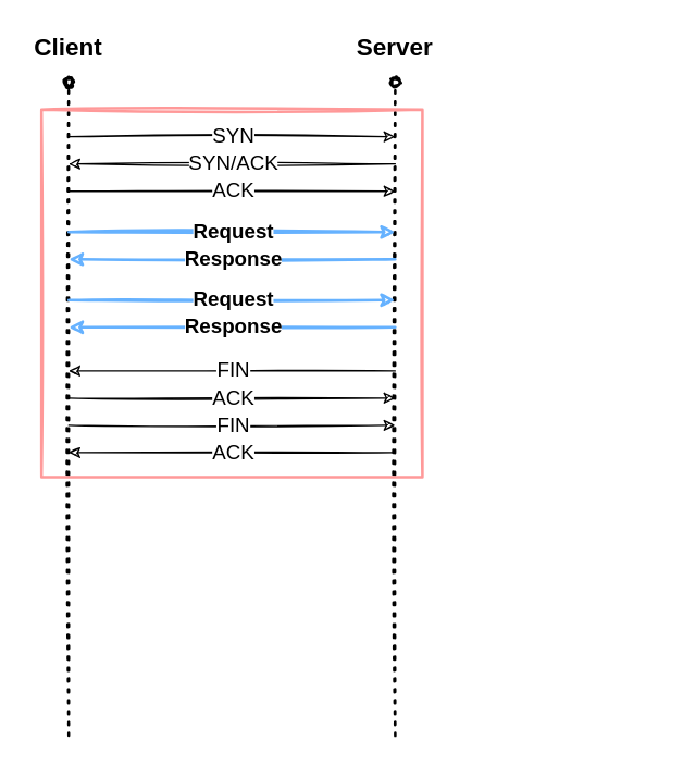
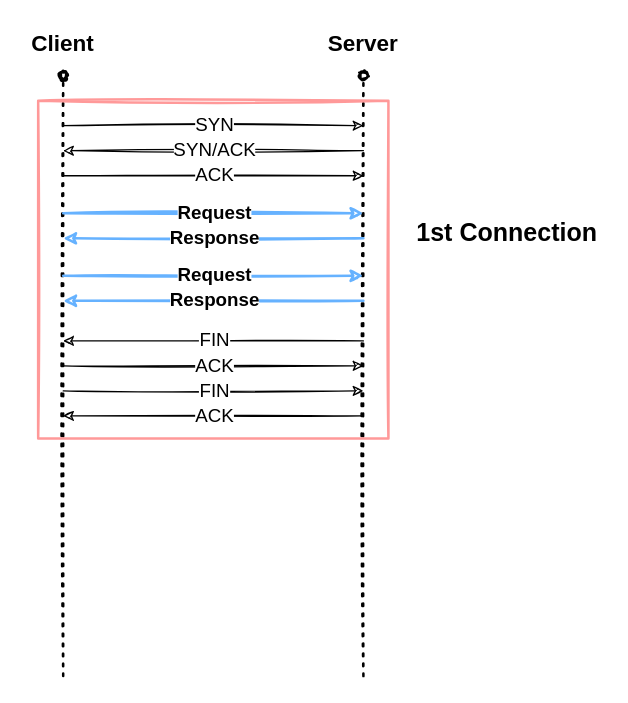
+ <mxCell id="25" value="&lt;font face=&quot;Helvetica&quot;&gt;1st Connection&lt;/font&gt;" style="text;html=1;strokeColor=none;fillColor=none;align=center;verticalAlign=middle;whiteSpace=wrap;rounded=0;sketch=1;hachureGap=4;strokeWidth=2;fontFamily=Architects Daughter;fontSource=https%3A%2F%2Ffonts.googleapis.com%2Fcss%3Ffamily%3DArchitects%2BDaughter;fontSize=20;fontStyle=1" vertex="1" parent="1"><mxGeometry x="330" y="170" width="150" height="30" as="geometry" /></mxCell>
